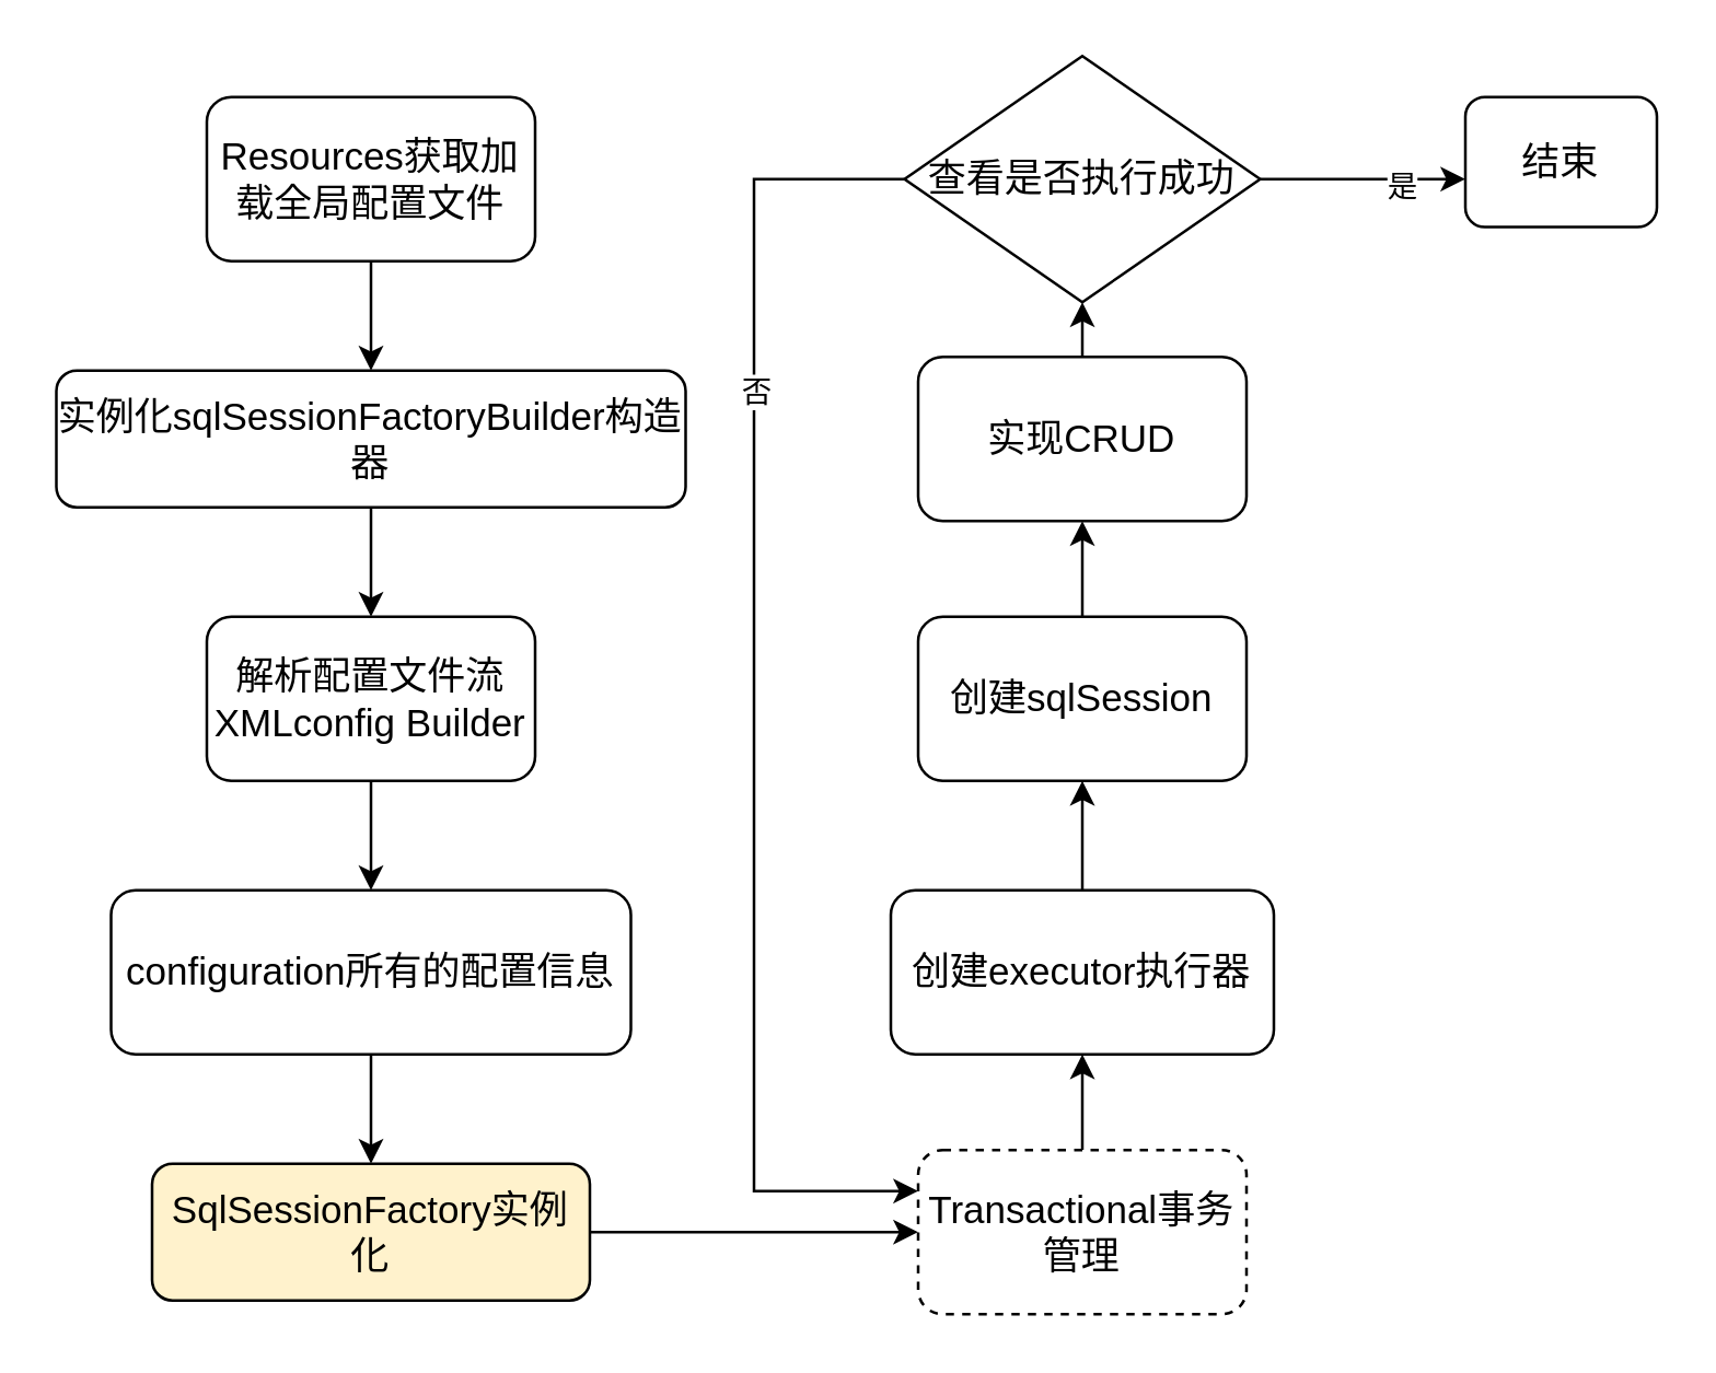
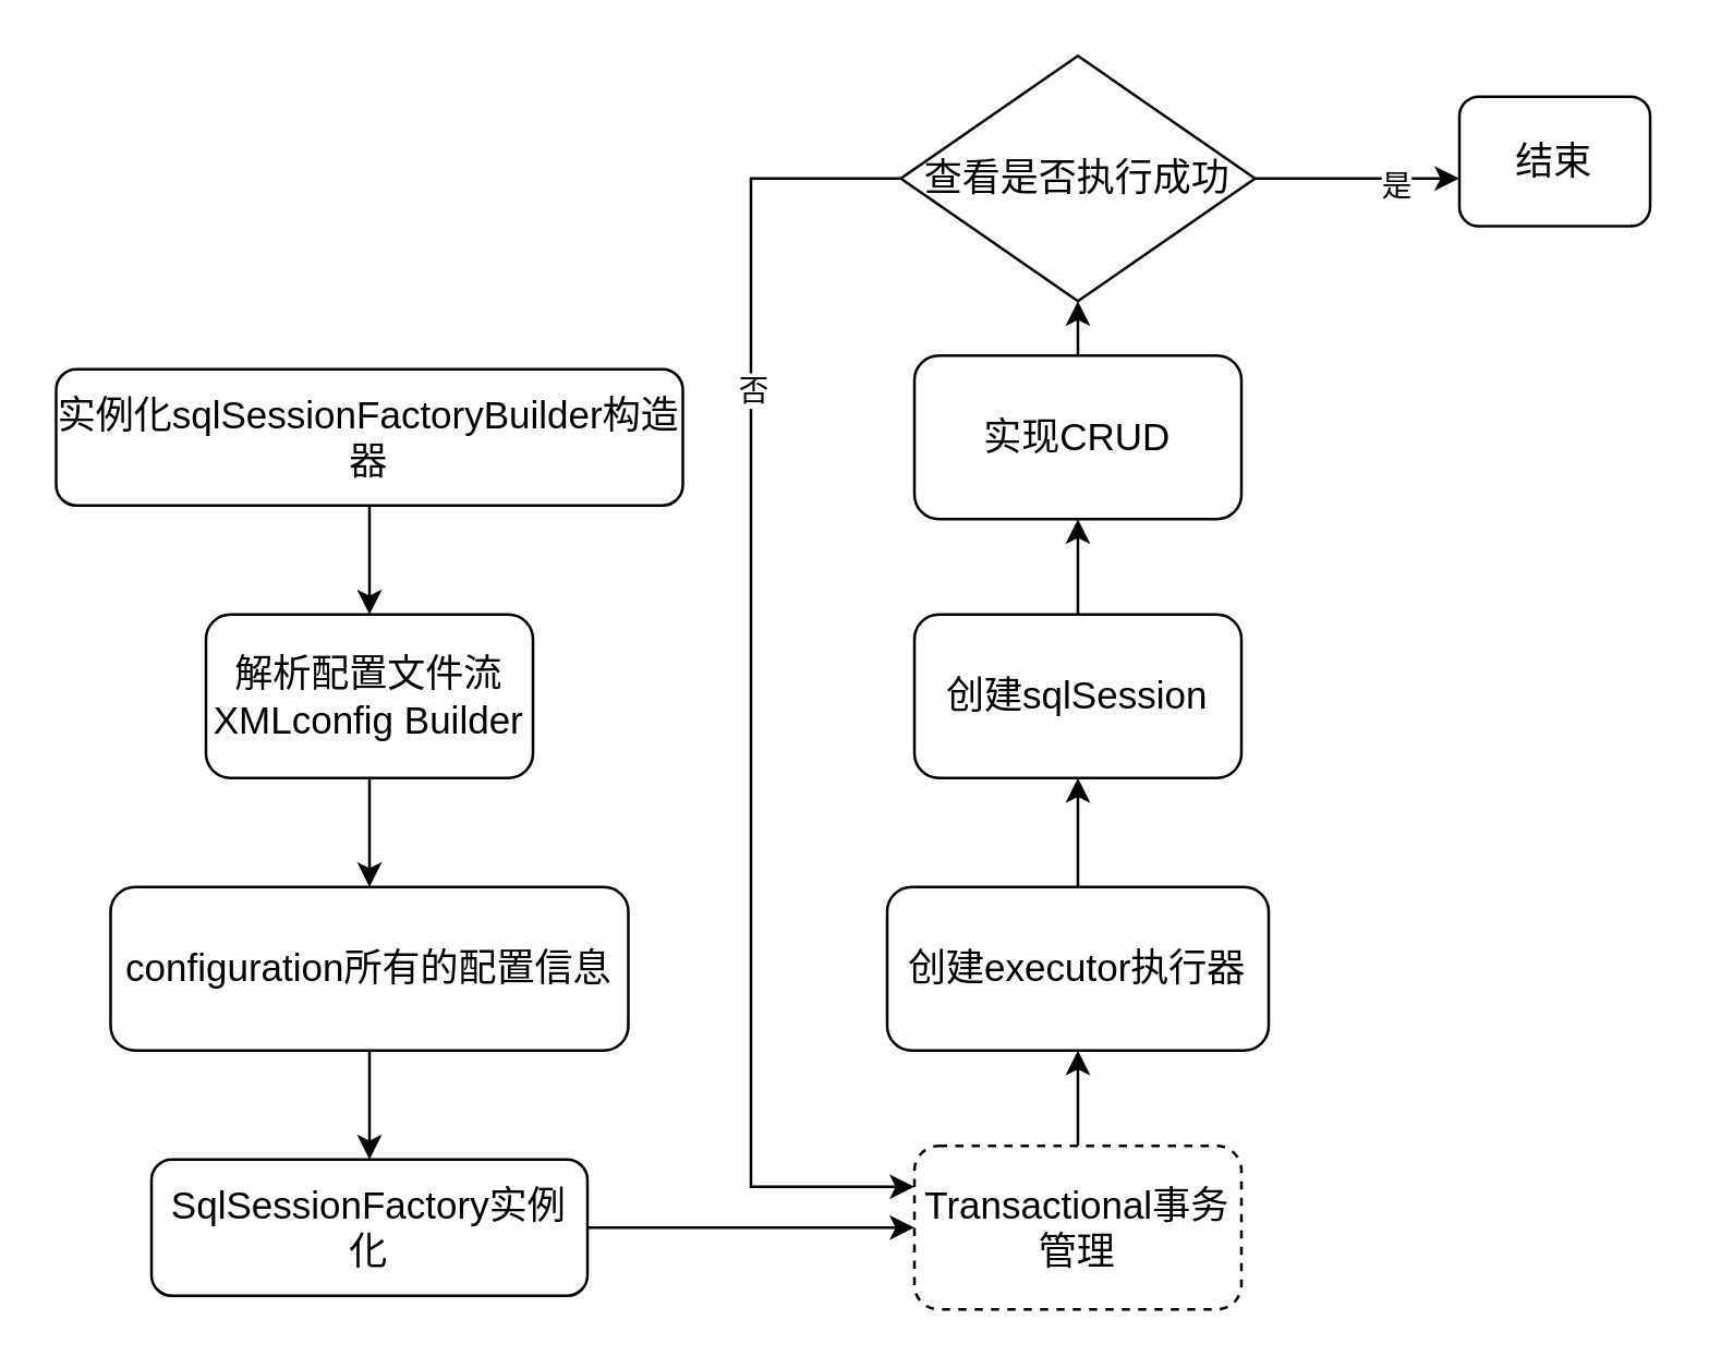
- <mxCell id="3" value="&lt;font style=&quot;font-size: 14px&quot;&gt;Resources获取加载全局配置文件&lt;/font&gt;" style="rounded=1;whiteSpace=wrap;html=1;" vertex="1" parent="1"><mxGeometry x="75" y="35" width="120" height="60" as="geometry" /></mxCell>
- <mxCell id="2" style="edgeStyle=orthogonalEdgeStyle;rounded=0;orthogonalLoop=1;jettySize=auto;html=1;exitX=0.5;exitY=1;exitDx=0;exitDy=0;" edge="1" parent="1" source="3" target="5"><mxGeometry relative="1" as="geometry" /></mxCell>
- <mxCell id="11" value="&lt;font style=&quot;font-size: 14px&quot;&gt;SqlSessionFactory实例化&lt;/font&gt;" style="rounded=1;whiteSpace=wrap;html=1;fillColor=#fff2cc;" vertex="1" parent="1"><mxGeometry x="55" y="425" width="160" height="50" as="geometry" /></mxCell>
+ <mxCell id="11" value="&lt;font style=&quot;font-size: 14px&quot;&gt;SqlSessionFactory实例化&lt;/font&gt;" style="rounded=1;whiteSpace=wrap;html=1;" vertex="1" parent="1"><mxGeometry x="55" y="425" width="160" height="50" as="geometry" /></mxCell>
